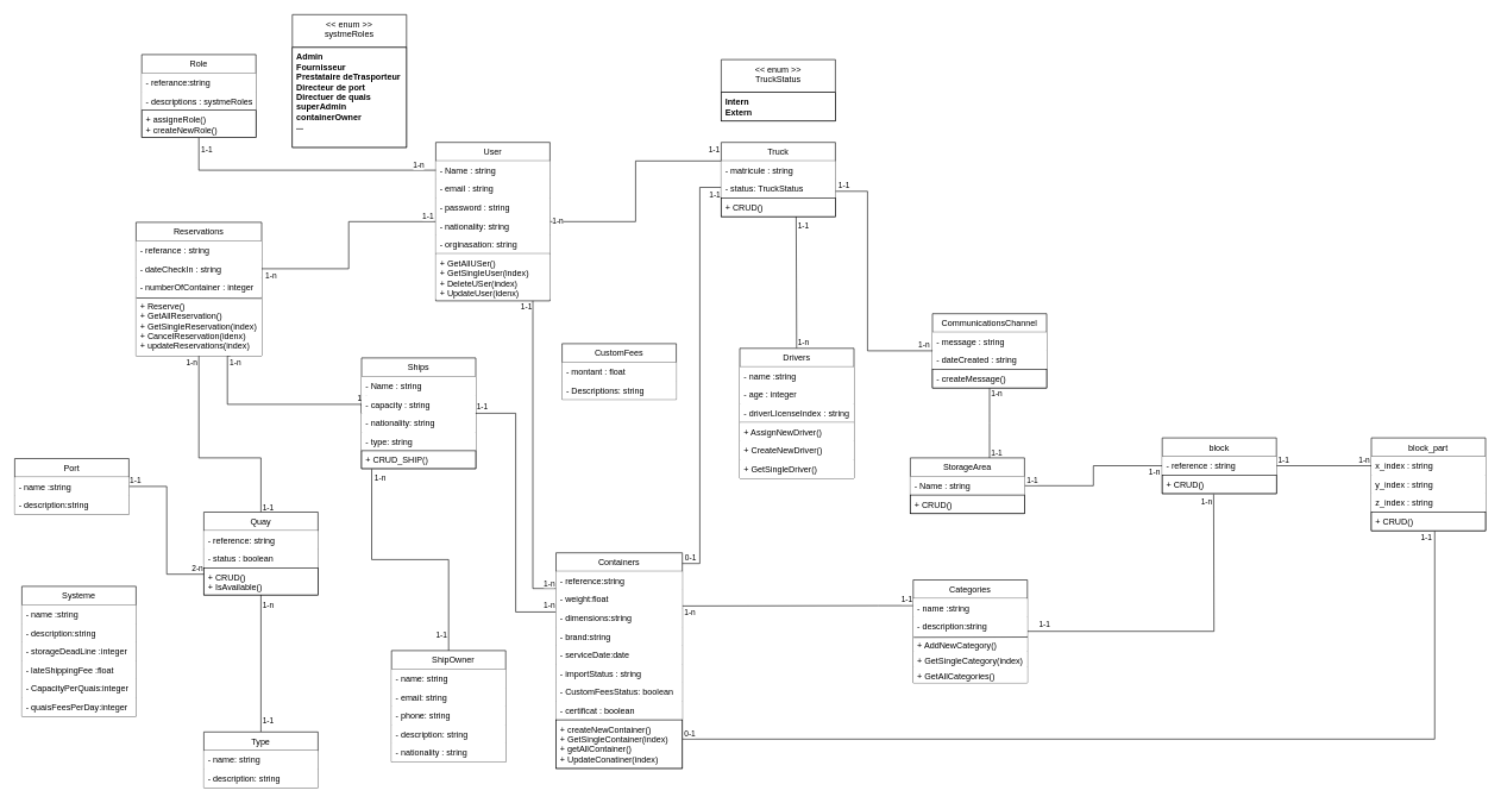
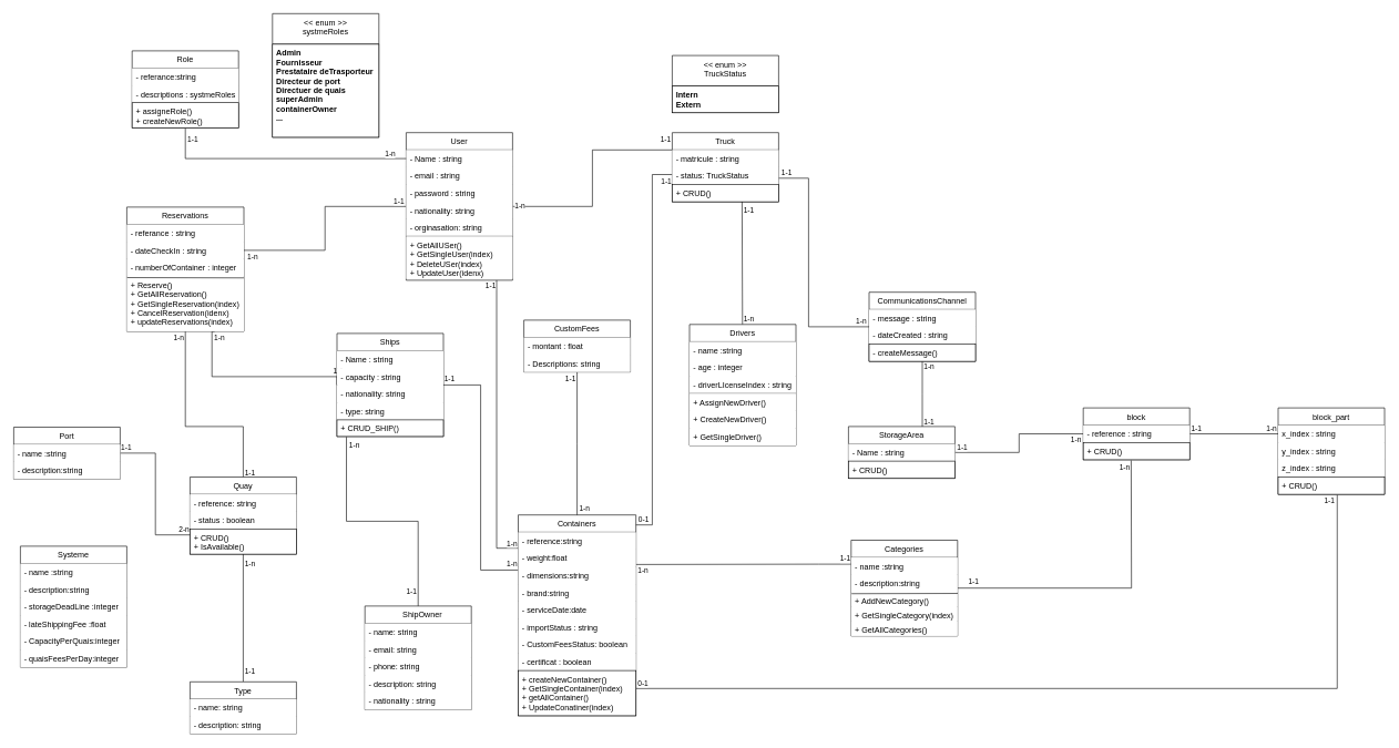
+ <mxCell id="102" style="edgeStyle=elbowEdgeStyle;rounded=0;orthogonalLoop=1;jettySize=auto;html=1;entryX=0.5;entryY=0;entryDx=0;entryDy=0;endArrow=none;endFill=0;" parent="1" source="105" target="33" edge="1"><mxGeometry relative="1" as="geometry" /></mxCell>
+ <mxCell id="103" value="1-n" style="edgeLabel;html=1;align=center;verticalAlign=middle;resizable=0;points=[];" parent="102" vertex="1" connectable="0"><mxGeometry x="0.717" y="1" relative="1" as="geometry"><mxPoint x="9" y="20" as="offset" /></mxGeometry></mxCell>
+ <mxCell id="104" value="1-1" style="edgeLabel;html=1;align=center;verticalAlign=middle;resizable=0;points=[];" parent="102" vertex="1" connectable="0"><mxGeometry x="-0.816" y="1" relative="1" as="geometry"><mxPoint x="-12" y="-10" as="offset" /></mxGeometry></mxCell>
